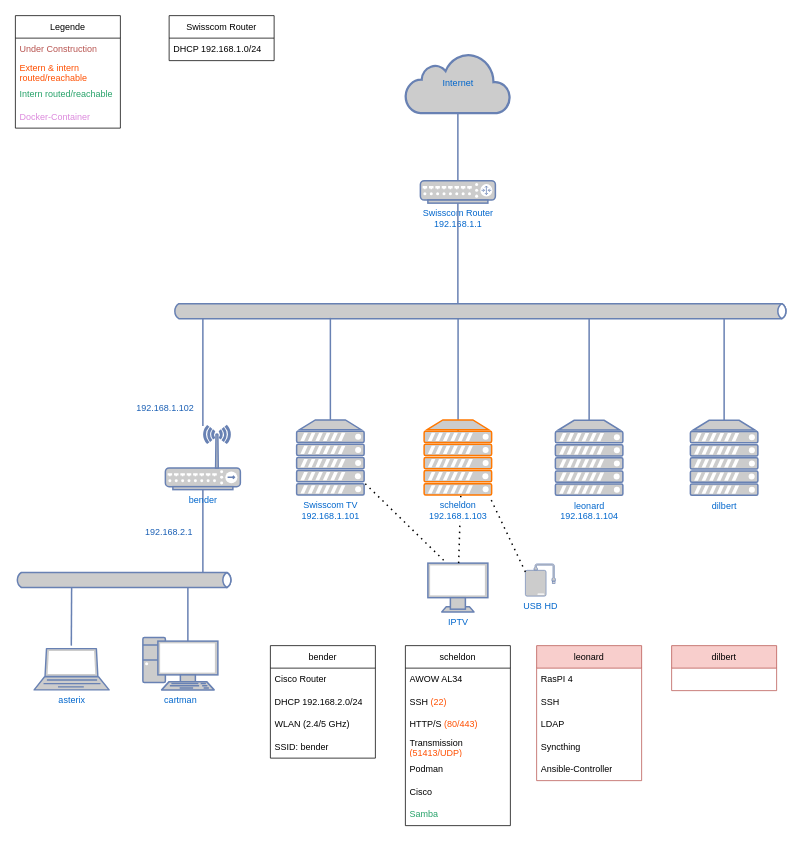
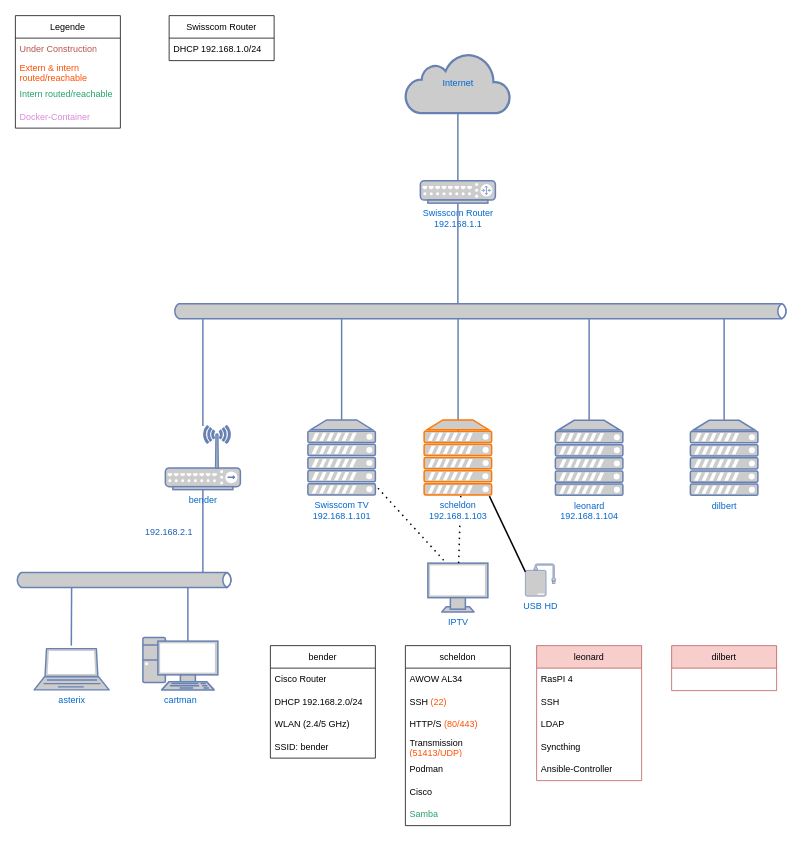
- <mxCell id="41" value="192.168.1.102" style="text;html=1;strokeColor=none;fillColor=none;align=center;verticalAlign=middle;whiteSpace=wrap;rounded=0;fontColor=#1a5fb4;" vertex="1" parent="1"><mxGeometry x="170" y="529" width="100" height="30" as="geometry" /></mxCell>
- <mxCell id="29" value="&lt;div&gt;Swisscom TV&lt;/div&gt;&lt;div&gt;                                                                  192.168.1.101&lt;br&gt;&lt;/div&gt;" style="fontColor=#0066CC;verticalAlign=top;verticalLabelPosition=bottom;labelPosition=center;align=center;html=1;fillColor=#CCCCCC;strokeColor=#6881B3;gradientColor=none;gradientDirection=north;strokeWidth=2;shape=mxgraph.networks.server;rounded=1;shadow=0;comic=0;labelBackgroundColor=#ffffff;" vertex="1" parent="1"><mxGeometry x="395" y="559" width="90" height="100" as="geometry" /></mxCell>
+ <mxCell id="29" value="&lt;div&gt;Swisscom TV&lt;/div&gt;&lt;div&gt;                                                                  192.168.1.101&lt;br&gt;&lt;/div&gt;" style="fontColor=#0066CC;verticalAlign=top;verticalLabelPosition=bottom;labelPosition=center;align=center;html=1;fillColor=#CCCCCC;strokeColor=#6881B3;gradientColor=none;gradientDirection=north;strokeWidth=2;shape=mxgraph.networks.server;rounded=1;shadow=0;comic=0;labelBackgroundColor=#ffffff;" vertex="1" parent="1"><mxGeometry x="410" y="559" width="90" height="100" as="geometry" /></mxCell>
- <mxCell id="39" value="" style="endArrow=none;dashed=1;html=1;dashPattern=1 3;strokeWidth=2;rounded=0;entryX=0.967;entryY=1.017;entryDx=0;entryDy=0;entryPerimeter=0;exitX=0;exitY=0.25;exitDx=0;exitDy=0;exitPerimeter=0;" edge="1" parent="1" source="38" target="30"><mxGeometry width="50" height="50" relative="1" as="geometry"><mxPoint x="710" y="760" as="sourcePoint" /><mxPoint x="625" y="647" as="targetPoint" /><Array as="points" /></mxGeometry></mxCell>
+ <mxCell id="39" value="" style="endArrow=none;dashed=0;html=1;dashPattern=1 3;strokeWidth=2;rounded=0;entryX=0.967;entryY=1.017;entryDx=0;entryDy=0;entryPerimeter=0;exitX=0;exitY=0.25;exitDx=0;exitDy=0;exitPerimeter=0;" edge="1" parent="1" source="38" target="30"><mxGeometry width="50" height="50" relative="1" as="geometry"><mxPoint x="710" y="760" as="sourcePoint" /><mxPoint x="625" y="647" as="targetPoint" /><Array as="points" /></mxGeometry></mxCell>
